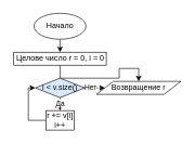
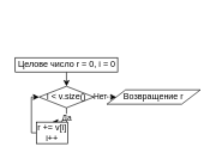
- <mxCell id="3" value="Начало" style="ellipse;whiteSpace=wrap;html=1;" vertex="1" parent="1"><mxGeometry x="51.75" y="20" width="80" height="40" as="geometry" /></mxCell>
- <mxCell id="2" style="edgeStyle=orthogonalEdgeStyle;rounded=0;orthogonalLoop=1;jettySize=auto;html=1;" edge="1" parent="1" source="3" target="5"><mxGeometry relative="1" as="geometry" /></mxCell>
- <mxCell id="4" style="edgeStyle=orthogonalEdgeStyle;rounded=0;orthogonalLoop=1;jettySize=auto;html=1;" edge="1" parent="1" source="5" target="11"><mxGeometry relative="1" as="geometry" /></mxCell>
+ <mxCell id="4" style="edgeStyle=orthogonalEdgeStyle;rounded=0;orthogonalLoop=1;jettySize=auto;html=1;entryX=0.5;entryY=0;entryDx=0;entryDy=0;" edge="1" parent="1" source="5" target="10"><mxGeometry relative="1" as="geometry" /></mxCell>
- <mxCell id="10" value="i &amp;lt; v.size()" style="rhombus;whiteSpace=wrap;html=1;fillColor=#dae8fc;" vertex="1" parent="1"><mxGeometry x="53.63" y="120" width="76.25" height="30" as="geometry" /></mxCell>
+ <mxCell id="10" value="i &amp;lt; v.size()" style="rhombus;whiteSpace=wrap;html=1;" vertex="1" parent="1"><mxGeometry x="53.63" y="120" width="76.25" height="30" as="geometry" /></mxCell>
- <mxCell id="13" value="r += v[i]&lt;br&gt;i++" style="rounded=0;whiteSpace=wrap;html=1;" vertex="1" parent="1"><mxGeometry x="69.88" y="170" width="43.75" height="30" as="geometry" /></mxCell>
+ <mxCell id="13" value="r += v[i]&lt;br&gt;i++" style="rounded=0;whiteSpace=wrap;html=1;" vertex="1" parent="1"><mxGeometry x="49.88" y="170" width="43.75" height="30" as="geometry" /></mxCell>
